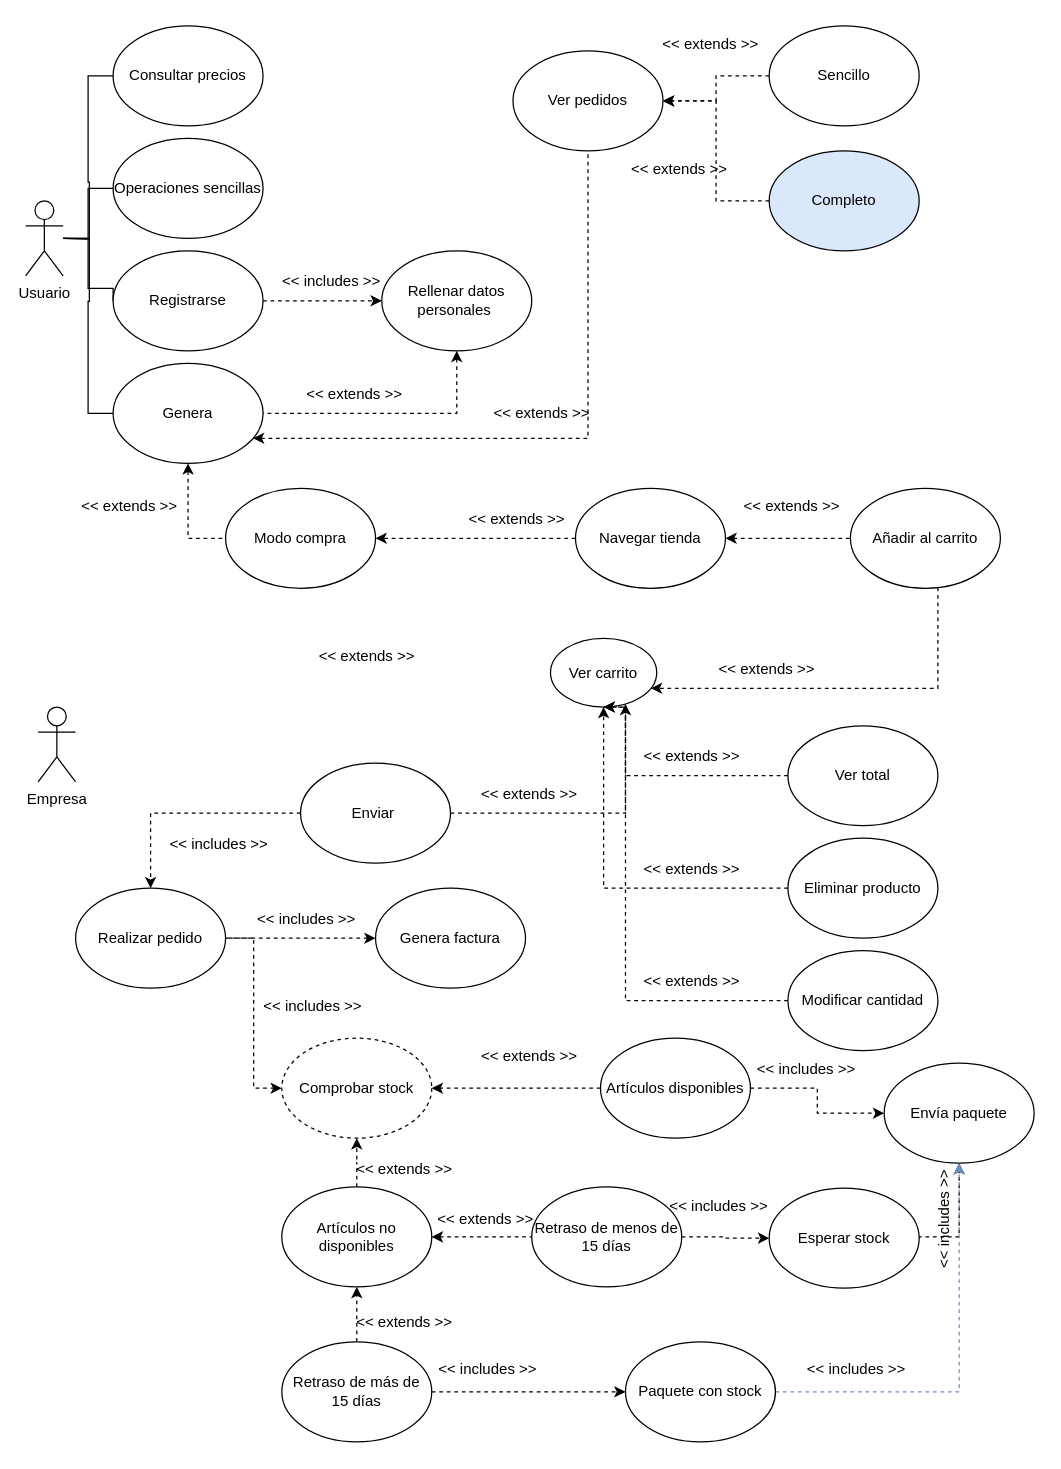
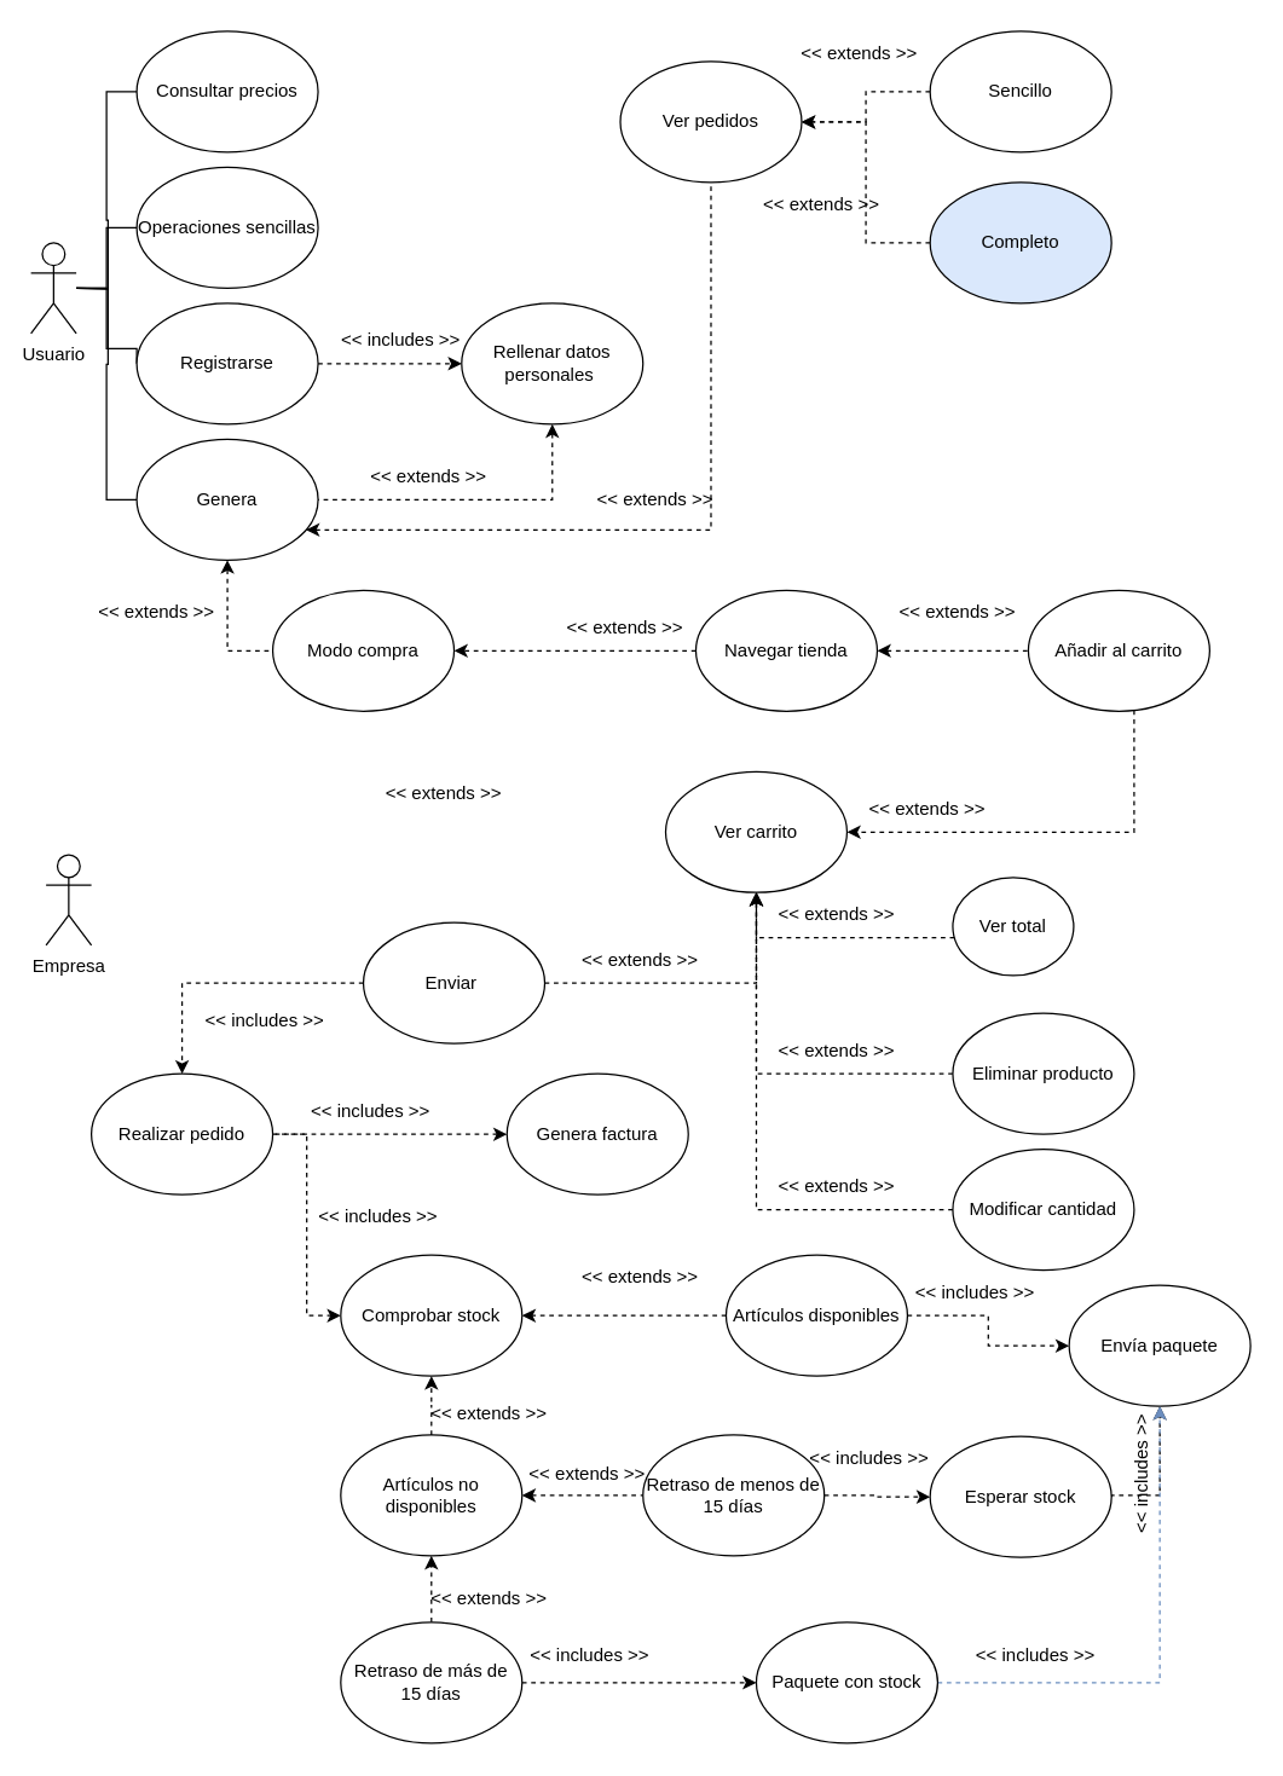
- <mxCell id="27" value="Ver carrito" style="ellipse;whiteSpace=wrap;html=1;" parent="1" vertex="1"><mxGeometry x="440" y="510" width="85" height="55" as="geometry" /></mxCell>
+ <mxCell id="27" value="Ver carrito" style="ellipse;whiteSpace=wrap;html=1;" parent="1" vertex="1"><mxGeometry x="440" y="510" width="120" height="80" as="geometry" /></mxCell>
- <mxCell id="35" value="Ver total" style="ellipse;whiteSpace=wrap;html=1;" parent="1" vertex="1"><mxGeometry x="630" y="580" width="120" height="80" as="geometry" /></mxCell>
+ <mxCell id="35" value="Ver total" style="ellipse;whiteSpace=wrap;html=1;" parent="1" vertex="1"><mxGeometry x="630" y="580" width="80" height="65" as="geometry" /></mxCell>
- <mxCell id="47" value="Genera factura" style="ellipse;whiteSpace=wrap;html=1;" parent="1" vertex="1"><mxGeometry x="300" y="710" width="120" height="80" as="geometry" /></mxCell>
+ <mxCell id="47" value="Genera factura" style="ellipse;whiteSpace=wrap;html=1;" parent="1" vertex="1"><mxGeometry x="335" y="710" width="120" height="80" as="geometry" /></mxCell>
- <mxCell id="52" value="Comprobar stock" style="ellipse;whiteSpace=wrap;html=1;dashed=1;" parent="1" vertex="1"><mxGeometry x="225" y="830" width="120" height="80" as="geometry" /></mxCell>
+ <mxCell id="52" value="Comprobar stock" style="ellipse;whiteSpace=wrap;html=1;" parent="1" vertex="1"><mxGeometry x="225" y="830" width="120" height="80" as="geometry" /></mxCell>
